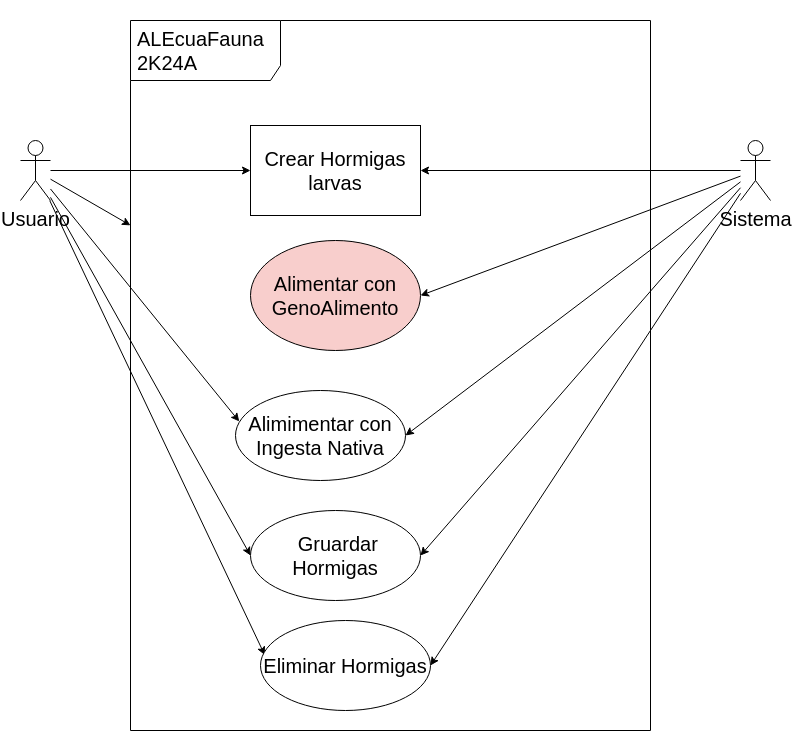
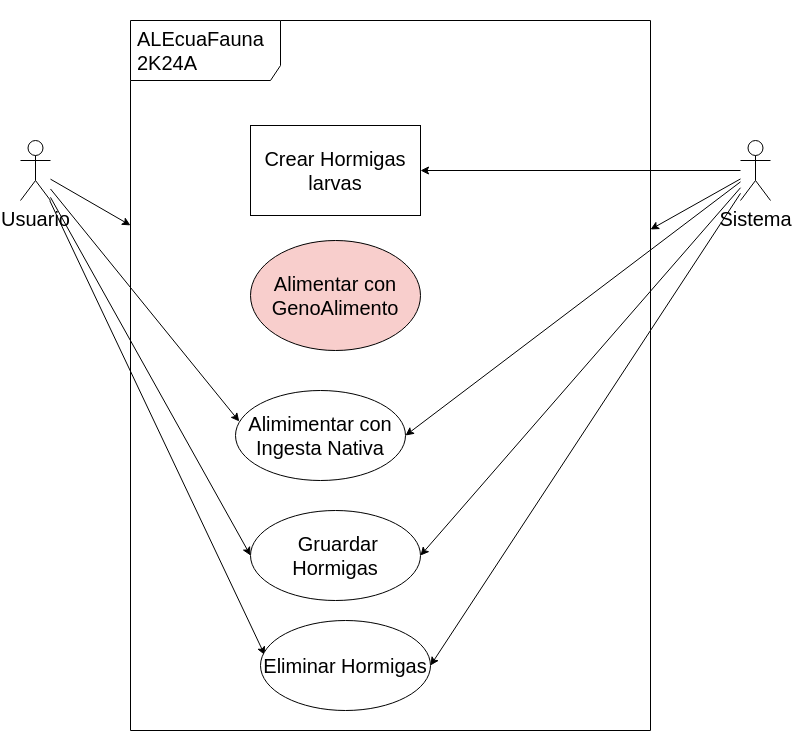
- <mxCell id="9" style="edgeStyle=none;hachureGap=4;html=1;entryX=0;entryY=0.5;entryDx=0;entryDy=0;fontFamily=Helvetica;fontSize=16;" parent="1" source="14" target="15" edge="1"><mxGeometry relative="1" as="geometry" /></mxCell>
- <mxCell id="5" style="edgeStyle=none;html=1;entryX=1;entryY=0.5;entryDx=0;entryDy=0;" edge="1" parent="1" source="8" target="18"><mxGeometry relative="1" as="geometry" /></mxCell>
+ <mxCell id="5" style="edgeStyle=none;html=1;" edge="1" parent="1" source="8" target="2"><mxGeometry relative="1" as="geometry" /></mxCell>
